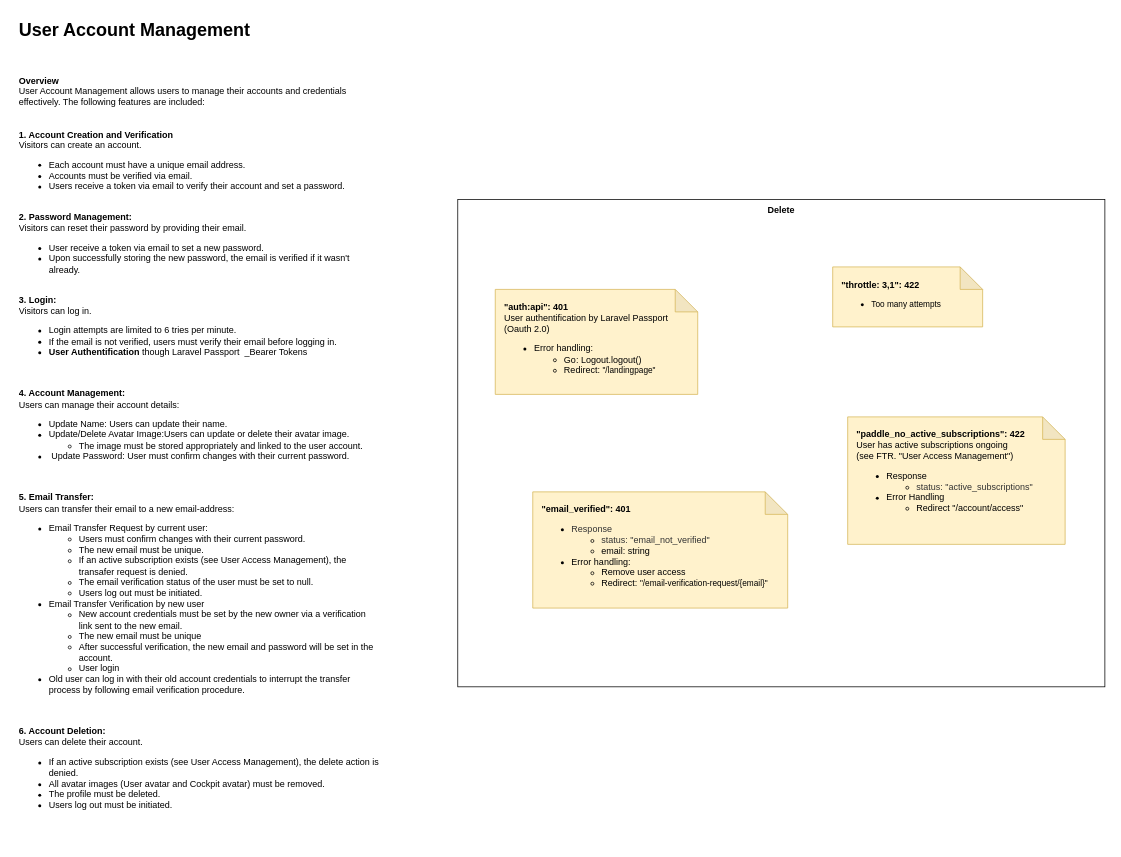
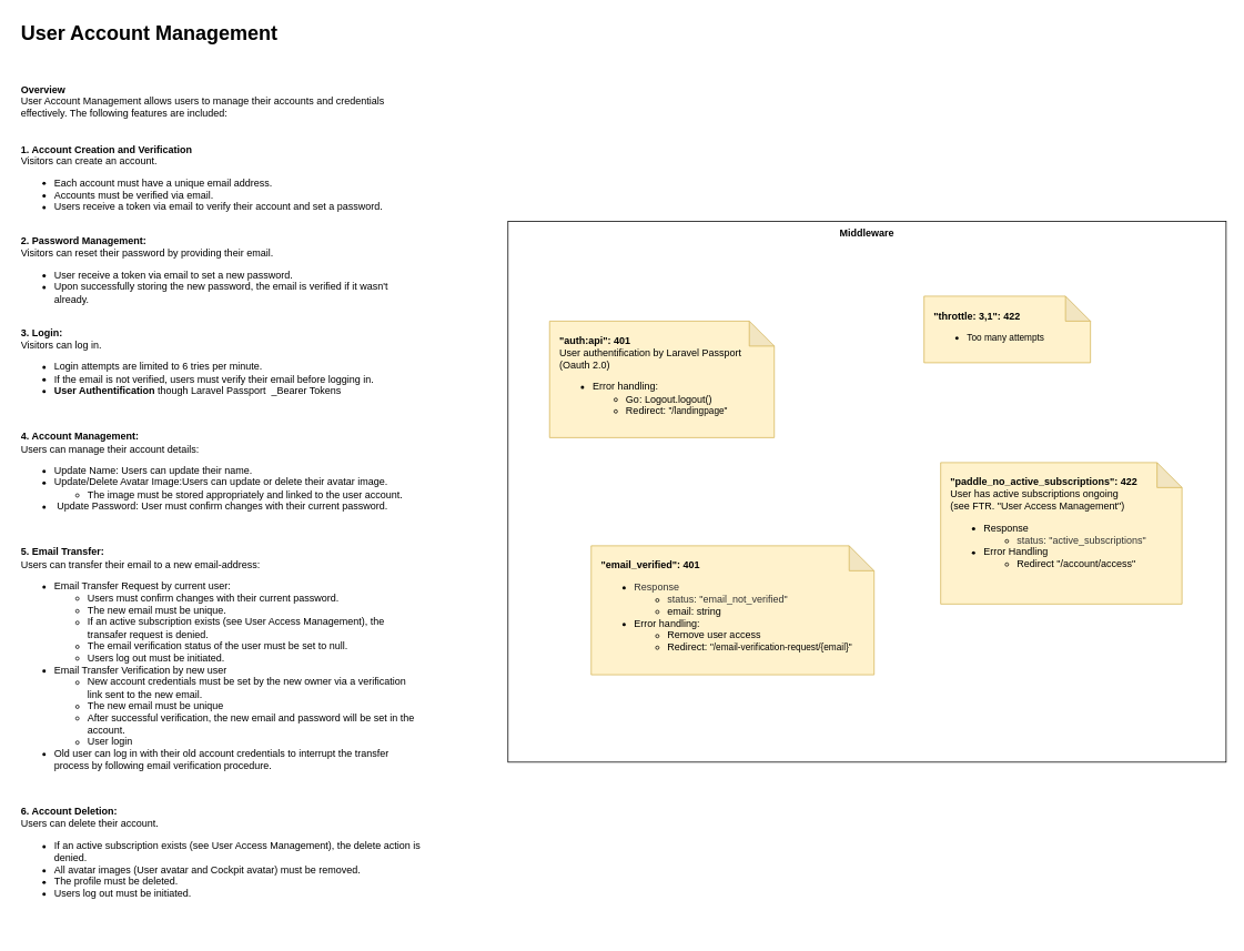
- <mxCell id="2" value="&lt;b&gt;Delete&lt;/b&gt;" style="rounded=0;whiteSpace=wrap;html=1;verticalAlign=top;" vertex="1" parent="1"><mxGeometry x="610" y="265" width="863" height="650" as="geometry" /></mxCell>
+ <mxCell id="2" value="&lt;b&gt;Middleware&lt;/b&gt;" style="rounded=0;whiteSpace=wrap;html=1;verticalAlign=top;" vertex="1" parent="1"><mxGeometry x="610" y="265" width="863" height="650" as="geometry" /></mxCell>
